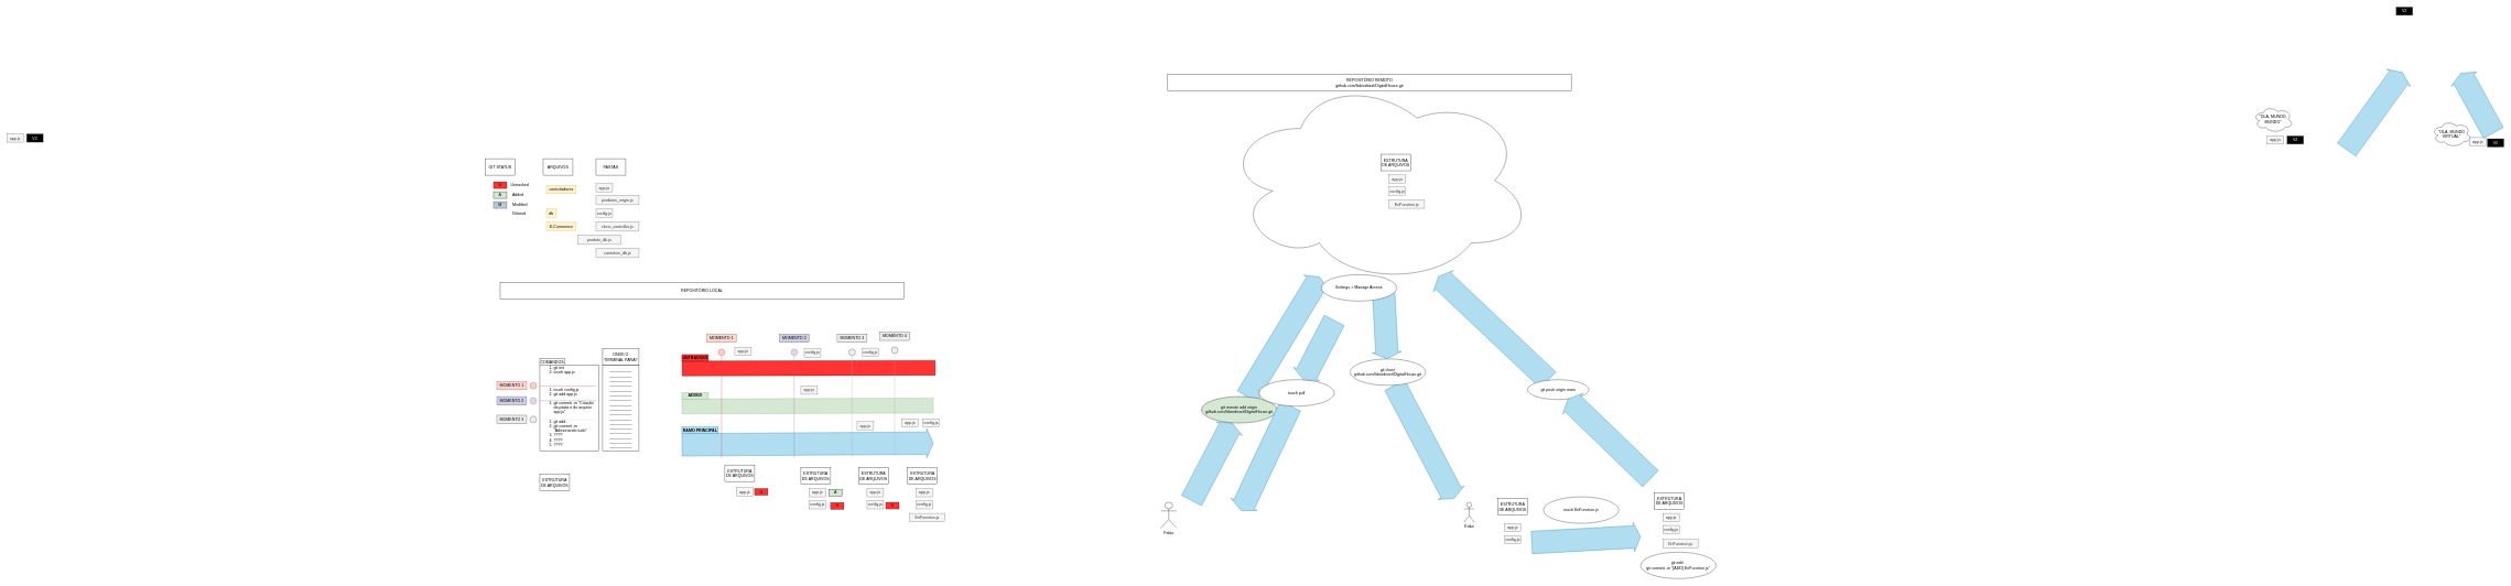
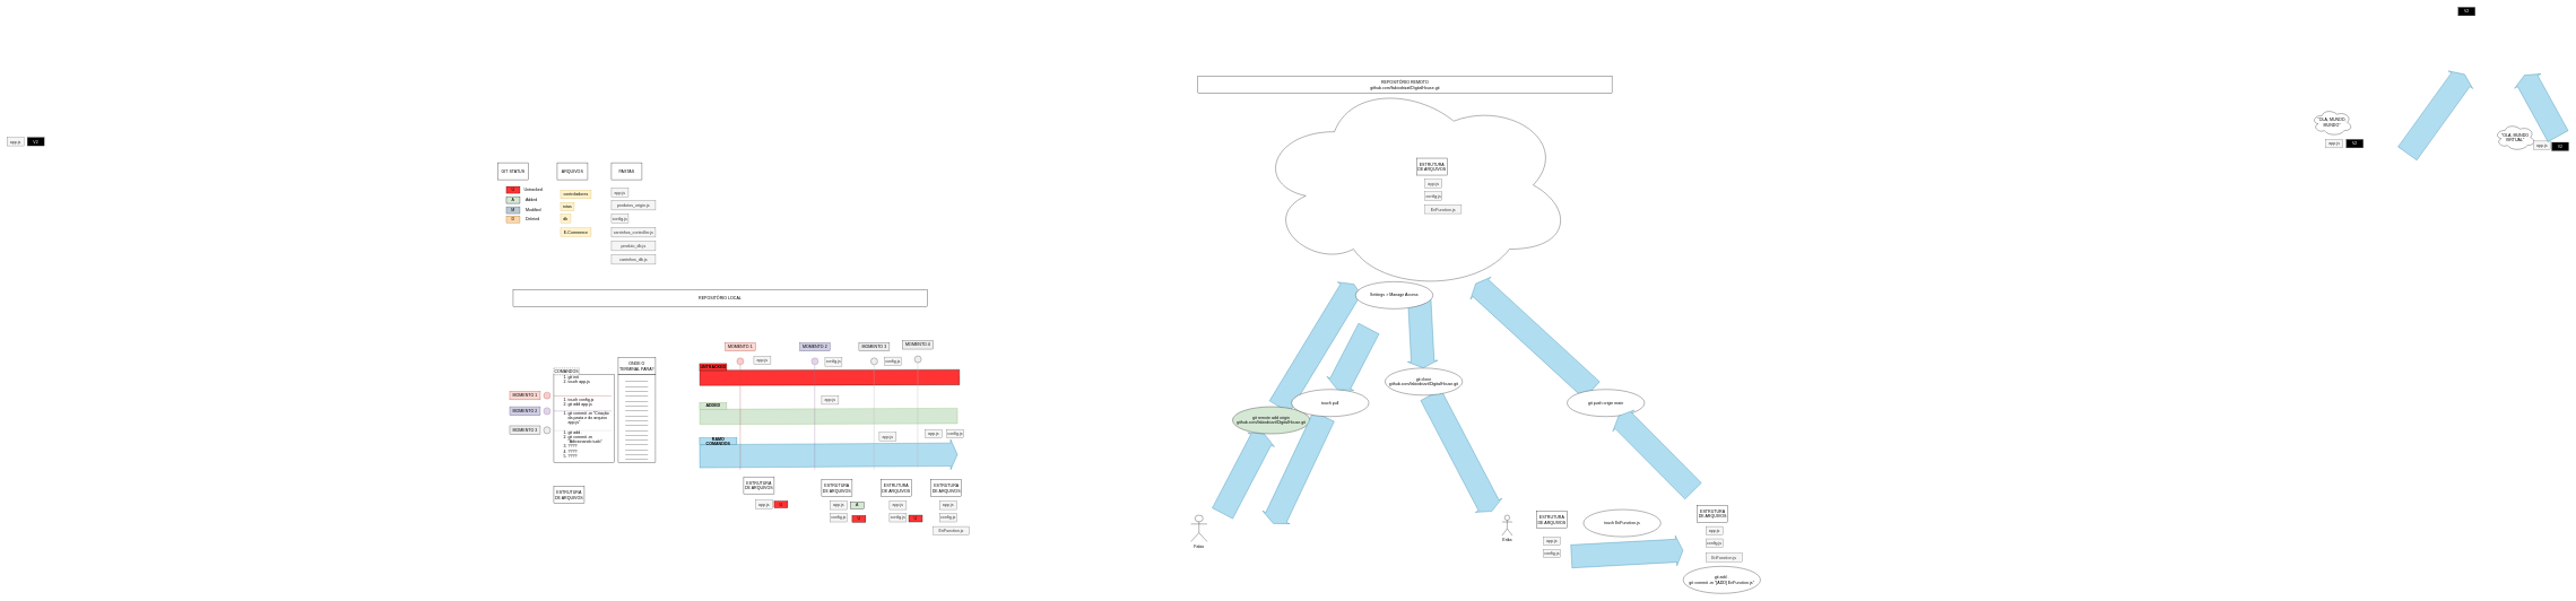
+ <mxCell id="27" value="rotas" style="rounded=0;whiteSpace=wrap;html=1;fillColor=#fff2cc;strokeColor=#d6b656;" parent="1" vertex="1"><mxGeometry x="1653" y="596" width="40" height="25" as="geometry" /></mxCell>
+ <mxCell id="44" value="D" style="rounded=0;whiteSpace=wrap;html=1;fillColor=#fad7ac;strokeColor=#b46504;" parent="1" vertex="1"><mxGeometry x="1493" y="636" width="40" height="20" as="geometry" /></mxCell>
- <mxCell id="31" value="clone_controller.js" style="rounded=0;whiteSpace=wrap;html=1;fillColor=#f5f5f5;strokeColor=#666666;fontColor=#333333;" parent="1" vertex="1"><mxGeometry x="1803" y="669.5" width="130" height="29" as="geometry" /></mxCell>
+ <mxCell id="31" value="carrinhos_controller.js" style="rounded=0;whiteSpace=wrap;html=1;fillColor=#f5f5f5;strokeColor=#666666;fontColor=#333333;" parent="1" vertex="1"><mxGeometry x="1803" y="669.5" width="130" height="29" as="geometry" /></mxCell>
- <mxCell id="32" value="produto_db.js" style="rounded=0;whiteSpace=wrap;html=1;fillColor=#f5f5f5;strokeColor=#666666;fontColor=#333333;" parent="1" vertex="1"><mxGeometry x="1748" y="709.5" width="130" height="29" as="geometry" /></mxCell>
+ <mxCell id="32" value="produto_db.js" style="rounded=0;whiteSpace=wrap;html=1;fillColor=#f5f5f5;strokeColor=#666666;fontColor=#333333;" parent="1" vertex="1"><mxGeometry x="1803" y="709.5" width="130" height="29" as="geometry" /></mxCell>
- <mxCell id="3" value="COMANDOS" style="rounded=0;whiteSpace=wrap;html=1;" parent="1" vertex="1"><mxGeometry x="1633" y="1085" width="75" height="20" as="geometry" /></mxCell>
+ <mxCell id="3" value="COMANDOS" style="rounded=0;whiteSpace=wrap;html=1;dashed=1;" parent="1" vertex="1"><mxGeometry x="1633" y="1085" width="75" height="20" as="geometry" /></mxCell>
- <mxCell id="105" value="git push origin main" style="ellipse;whiteSpace=wrap;html=1;" parent="1" vertex="1"><mxGeometry x="4622" y="1148" width="185" height="60" as="geometry" /></mxCell>
+ <mxCell id="105" value="git push origin main" style="ellipse;whiteSpace=wrap;html=1;" parent="1" vertex="1"><mxGeometry x="4622" y="1148" width="228" height="80" as="geometry" /></mxCell>
- <mxCell id="14" value="RAMO PRINCIPAL" style="rounded=0;whiteSpace=wrap;html=1;fillColor=#b1ddf0;strokeColor=#10739e;fontStyle=1" parent="1" vertex="1"><mxGeometry x="2063" y="1291" width="110" height="20" as="geometry" /></mxCell>
+ <mxCell id="14" value="RAMO COMANDOS" style="rounded=0;whiteSpace=wrap;html=1;fillColor=#b1ddf0;strokeColor=#10739e;fontStyle=1" parent="1" vertex="1"><mxGeometry x="2063" y="1291" width="110" height="20" as="geometry" /></mxCell>
